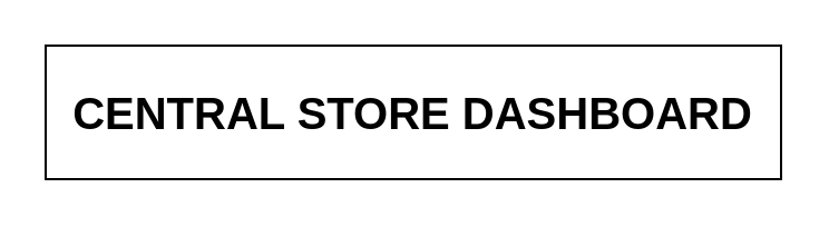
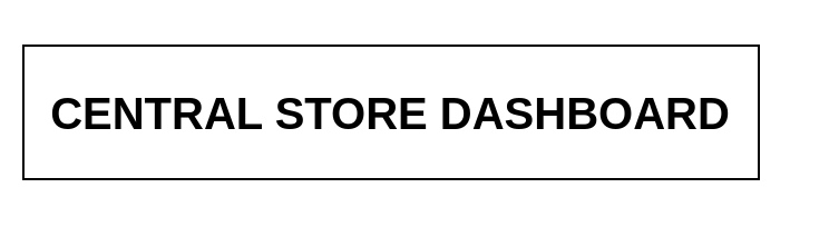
- <mxCell id="2" value="&lt;font style=&quot;font-size: 20px;&quot;&gt;&lt;b&gt;CENTRAL STORE DASHBOARD&lt;/b&gt;&lt;/font&gt;" style="rounded=0;whiteSpace=wrap;html=1;" vertex="1" parent="1"><mxGeometry x="20" y="20" width="330" height="60" as="geometry" /></mxCell>
+ <mxCell id="2" value="&lt;font style=&quot;font-size: 20px;&quot;&gt;&lt;b&gt;CENTRAL STORE DASHBOARD&lt;/b&gt;&lt;/font&gt;" style="rounded=0;whiteSpace=wrap;html=1;" vertex="1" parent="1"><mxGeometry x="10" y="20" width="330" height="60" as="geometry" /></mxCell>
